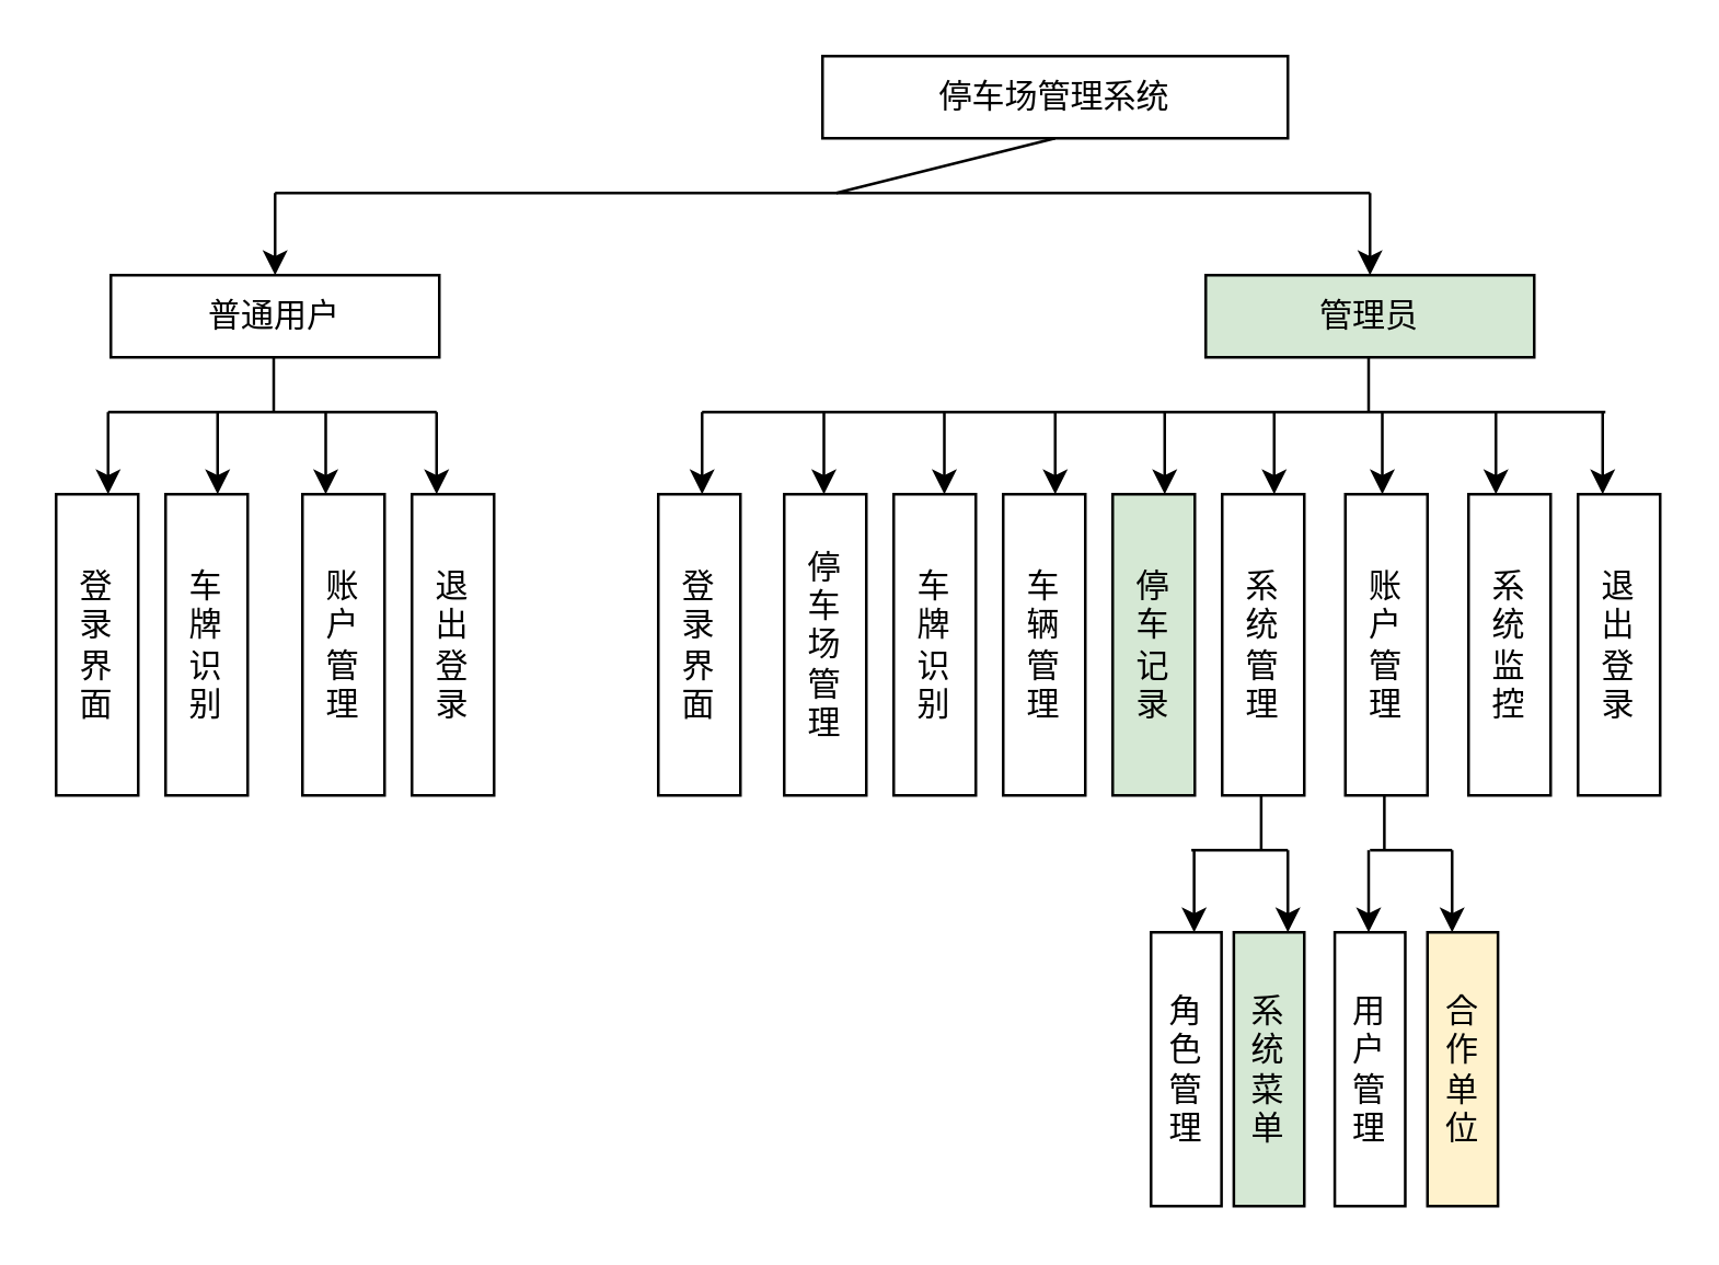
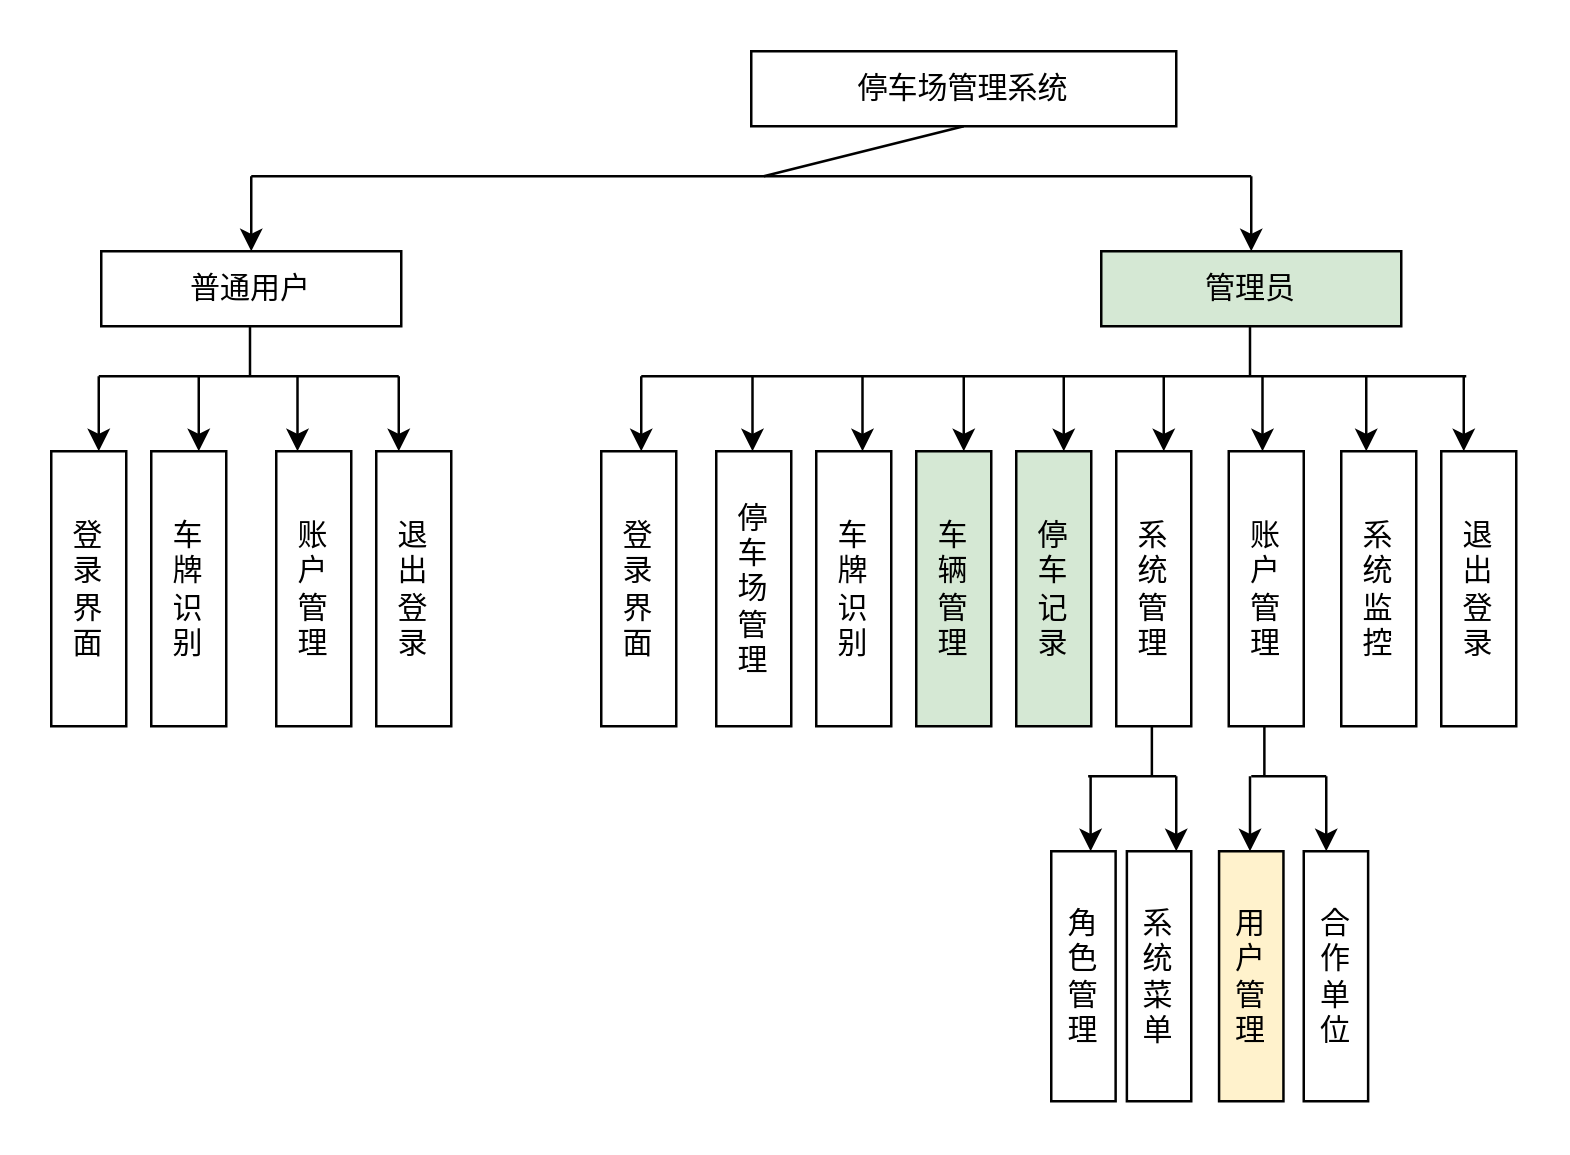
- <mxCell id="36" value="车&lt;br&gt;辆&lt;br&gt;管&lt;br&gt;理" style="rounded=0;whiteSpace=wrap;html=1;" vertex="1" parent="1"><mxGeometry x="366" y="180" width="30" height="110" as="geometry" /></mxCell>
+ <mxCell id="36" value="车&lt;br&gt;辆&lt;br&gt;管&lt;br&gt;理" style="rounded=0;whiteSpace=wrap;html=1;fillColor=#d5e8d4;" vertex="1" parent="1"><mxGeometry x="366" y="180" width="30" height="110" as="geometry" /></mxCell>
- <mxCell id="47" value="系&lt;br&gt;统&lt;br&gt;菜&lt;br&gt;单" style="rounded=0;whiteSpace=wrap;html=1;fillColor=#d5e8d4;" vertex="1" parent="1"><mxGeometry x="450.25" y="340" width="25.75" height="100" as="geometry" /></mxCell>
+ <mxCell id="47" value="系&lt;br&gt;统&lt;br&gt;菜&lt;br&gt;单" style="rounded=0;whiteSpace=wrap;html=1;" vertex="1" parent="1"><mxGeometry x="450.25" y="340" width="25.75" height="100" as="geometry" /></mxCell>
- <mxCell id="48" value="用&lt;br&gt;户&lt;br&gt;管&lt;br&gt;理" style="rounded=0;whiteSpace=wrap;html=1;" vertex="1" parent="1"><mxGeometry x="487.13" y="340" width="25.75" height="100" as="geometry" /></mxCell>
+ <mxCell id="48" value="用&lt;br&gt;户&lt;br&gt;管&lt;br&gt;理" style="rounded=0;whiteSpace=wrap;html=1;fillColor=#fff2cc;" vertex="1" parent="1"><mxGeometry x="487.13" y="340" width="25.75" height="100" as="geometry" /></mxCell>
- <mxCell id="50" value="合&lt;br&gt;作&lt;br&gt;单&lt;br&gt;位" style="rounded=0;whiteSpace=wrap;html=1;fillColor=#fff2cc;" vertex="1" parent="1"><mxGeometry x="521" y="340" width="25.75" height="100" as="geometry" /></mxCell>
+ <mxCell id="50" value="合&lt;br&gt;作&lt;br&gt;单&lt;br&gt;位" style="rounded=0;whiteSpace=wrap;html=1;" vertex="1" parent="1"><mxGeometry x="521" y="340" width="25.75" height="100" as="geometry" /></mxCell>
